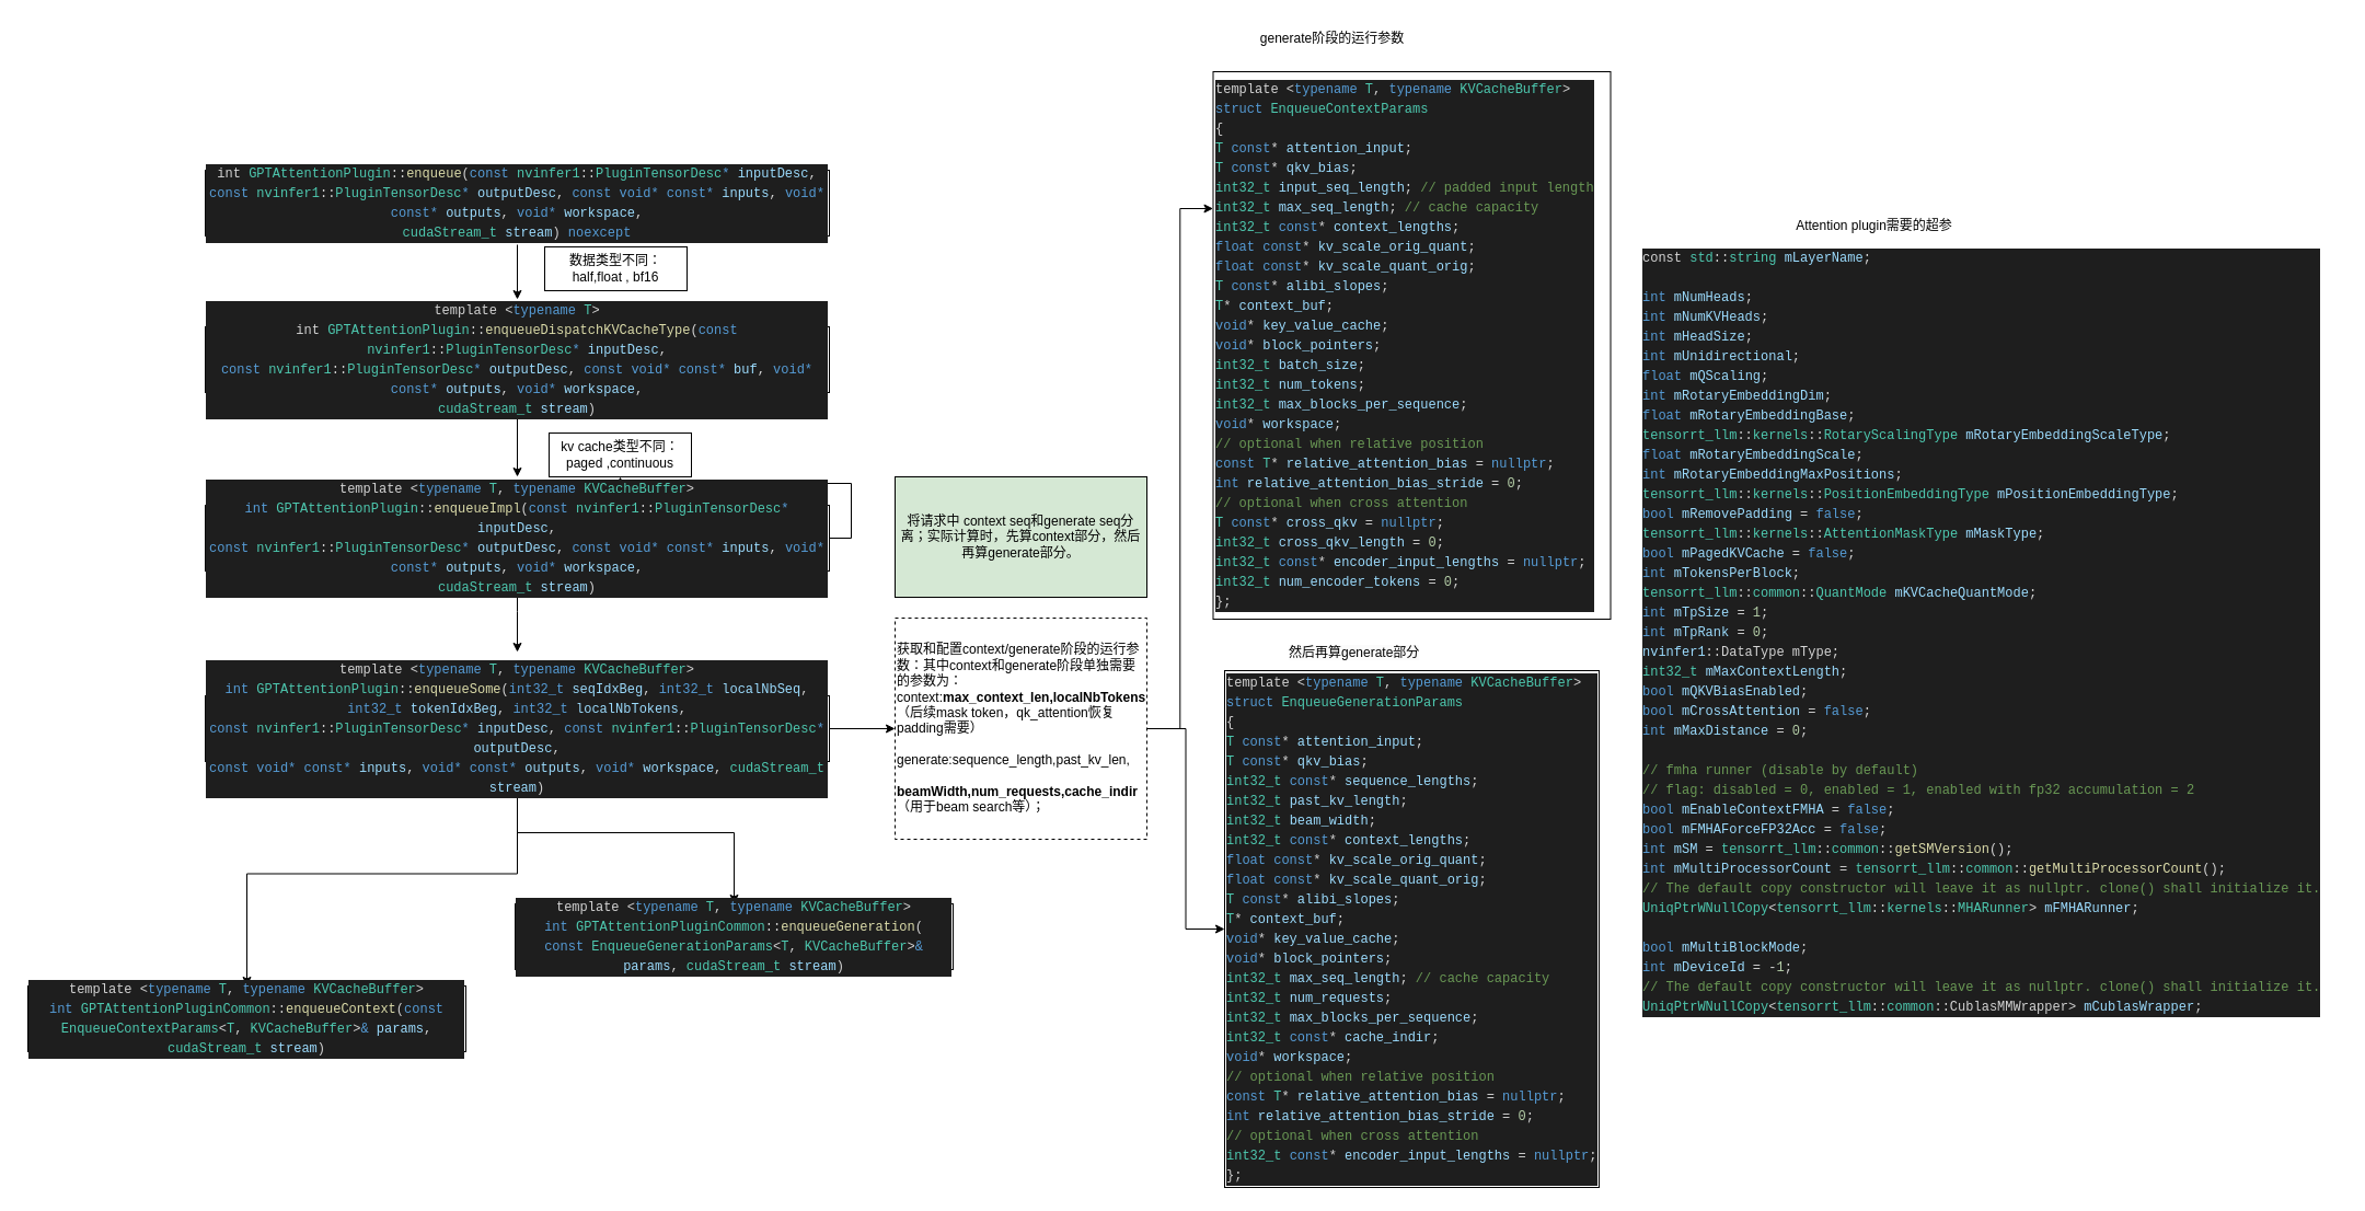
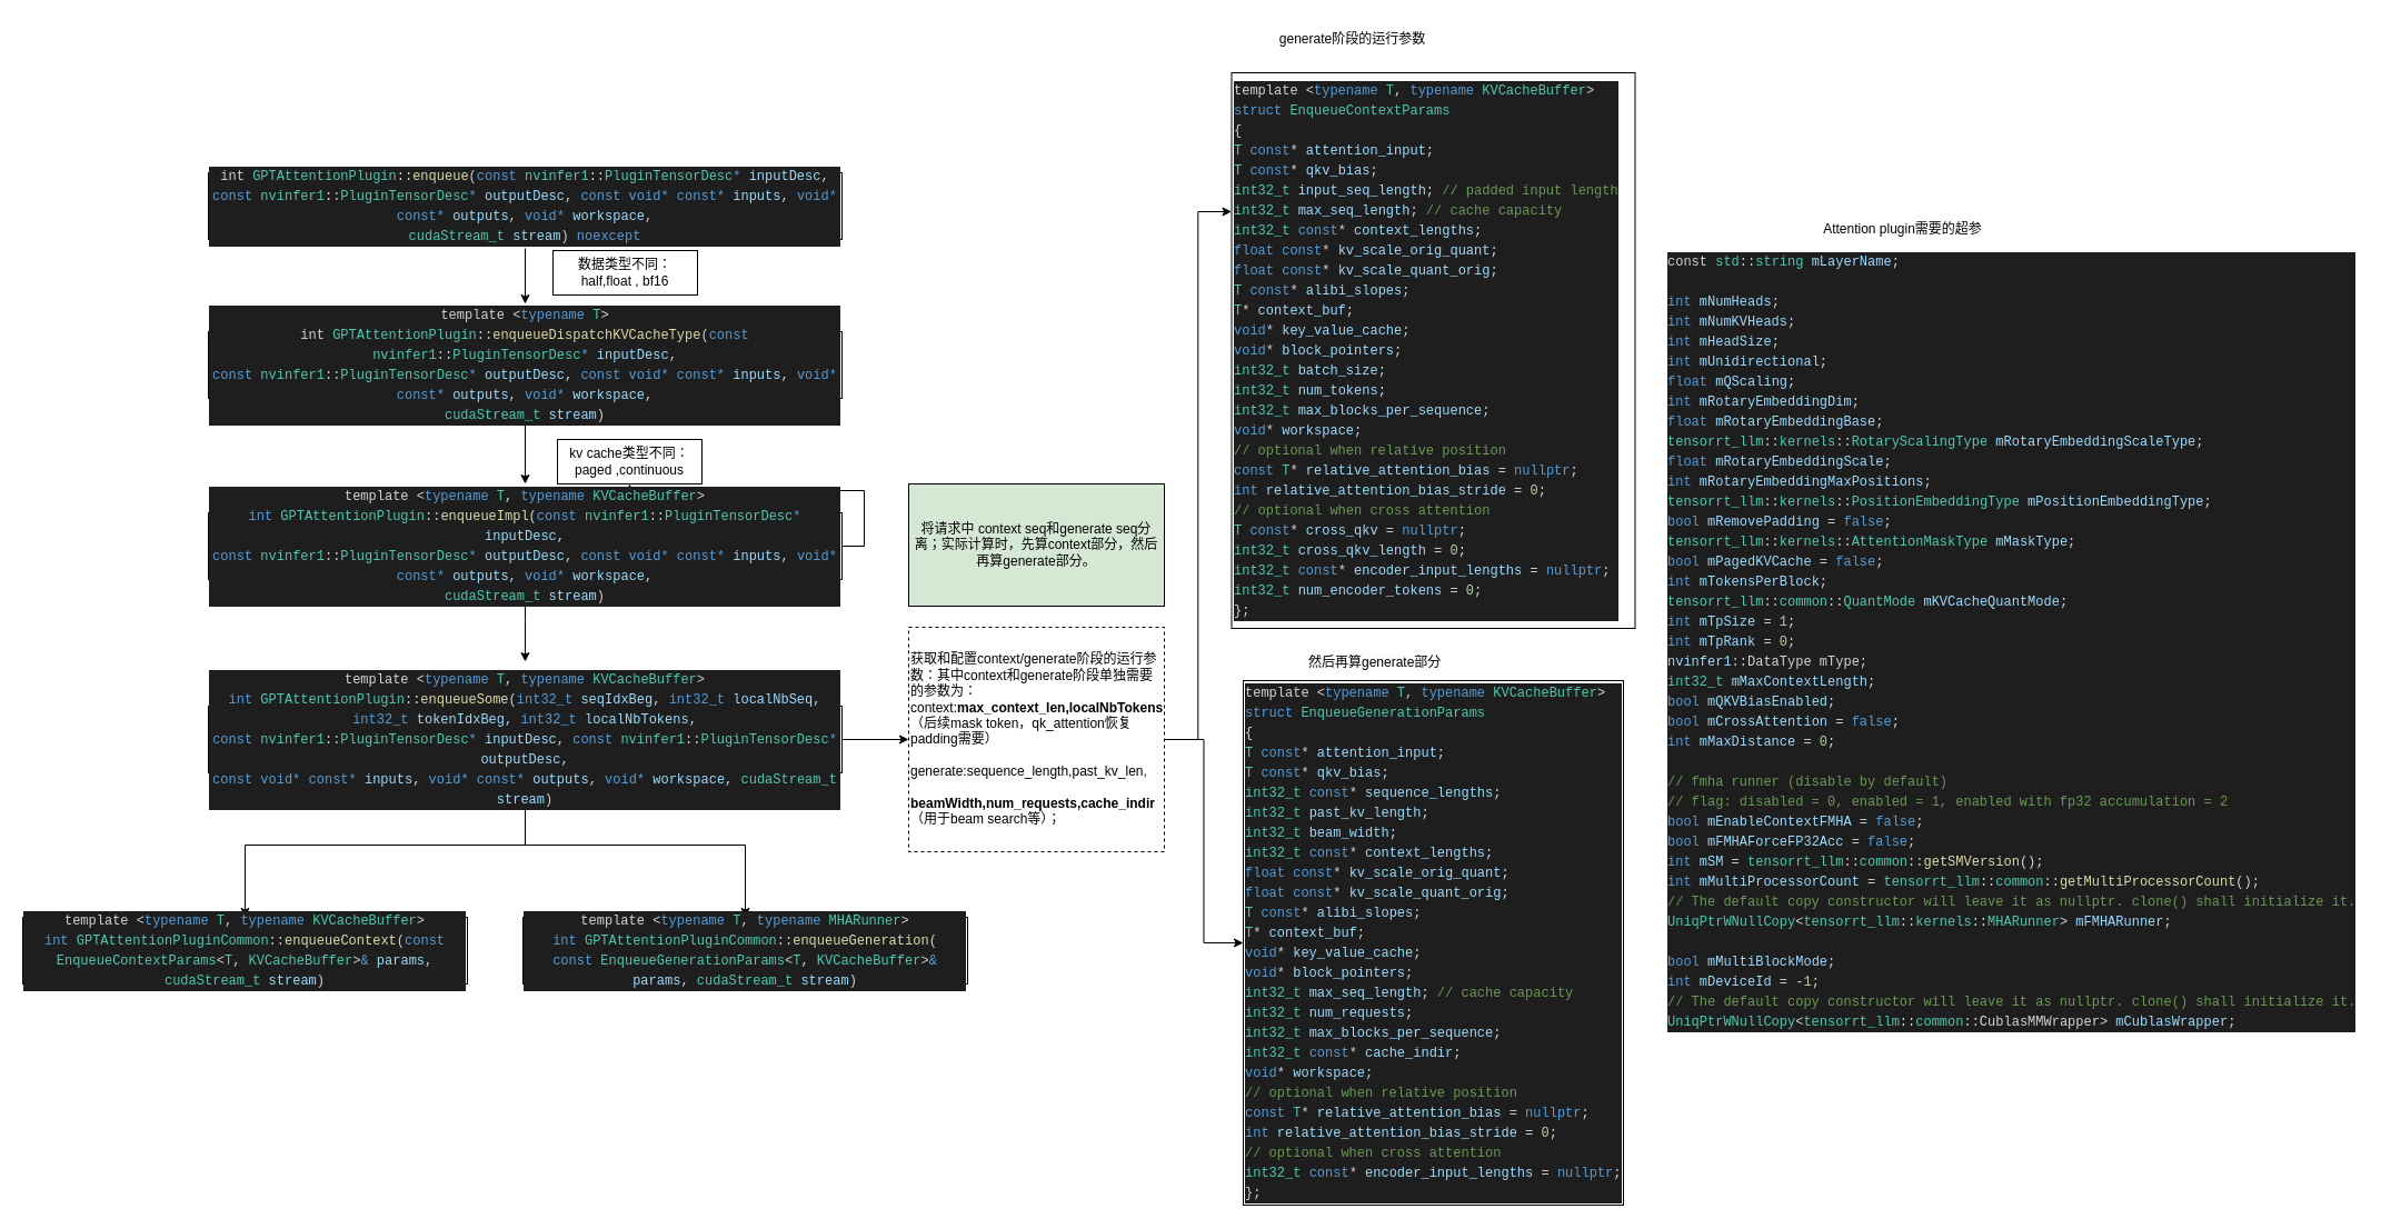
- <mxCell id="5" value="&lt;div style=&quot;color: rgb(212, 212, 212); background-color: rgb(30, 30, 30); font-family: Menlo, Monaco, &amp;quot;Courier New&amp;quot;, monospace; line-height: 18px;&quot;&gt;&lt;div style=&quot;line-height: 18px;&quot;&gt;&lt;div&gt;&lt;div style=&quot;line-height: 18px;&quot;&gt;template &amp;lt;&lt;span style=&quot;color: #569cd6;&quot;&gt;typename&lt;/span&gt; &lt;span style=&quot;color: #4ec9b0;&quot;&gt;T&lt;/span&gt;&amp;gt;&lt;/div&gt;&lt;/div&gt;&lt;div&gt;int &lt;span style=&quot;color: #4ec9b0;&quot;&gt;GPTAttentionPlugin&lt;/span&gt;::&lt;span style=&quot;color: #dcdcaa;&quot;&gt;enqueueDispatchKVCacheType&lt;/span&gt;(&lt;span style=&quot;color: #569cd6;&quot;&gt;const&lt;/span&gt; &lt;span style=&quot;color: #4ec9b0;&quot;&gt;nvinfer1&lt;/span&gt;::&lt;span style=&quot;color: #4ec9b0;&quot;&gt;PluginTensorDesc&lt;/span&gt;&lt;span style=&quot;color: #569cd6;&quot;&gt;*&lt;/span&gt; &lt;span style=&quot;color: #9cdcfe;&quot;&gt;inputDesc&lt;/span&gt;,&lt;/div&gt;&lt;div&gt;    &lt;span style=&quot;color: #569cd6;&quot;&gt;const&lt;/span&gt; &lt;span style=&quot;color: #4ec9b0;&quot;&gt;nvinfer1&lt;/span&gt;::&lt;span style=&quot;color: #4ec9b0;&quot;&gt;PluginTensorDesc&lt;/span&gt;&lt;span style=&quot;color: #569cd6;&quot;&gt;*&lt;/span&gt; &lt;span style=&quot;color: #9cdcfe;&quot;&gt;outputDesc&lt;/span&gt;, &lt;span style=&quot;color: #569cd6;&quot;&gt;const&lt;/span&gt; &lt;span style=&quot;color: #569cd6;&quot;&gt;void*&lt;/span&gt; &lt;span style=&quot;color: #569cd6;&quot;&gt;const*&lt;/span&gt; &lt;span style=&quot;color: #9cdcfe;&quot;&gt;buf&lt;/span&gt;, &lt;span style=&quot;color: #569cd6;&quot;&gt;void*&lt;/span&gt; &lt;span style=&quot;color: #569cd6;&quot;&gt;const*&lt;/span&gt; &lt;span style=&quot;color: #9cdcfe;&quot;&gt;outputs&lt;/span&gt;, &lt;span style=&quot;color: #569cd6;&quot;&gt;void*&lt;/span&gt; &lt;span style=&quot;color: #9cdcfe;&quot;&gt;workspace&lt;/span&gt;,&lt;/div&gt;&lt;div&gt;    &lt;span style=&quot;color: #4ec9b0;&quot;&gt;cudaStream_t&lt;/span&gt; &lt;span style=&quot;color: #9cdcfe;&quot;&gt;stream&lt;/span&gt;)&lt;/div&gt;&lt;/div&gt;&lt;/div&gt;" style="whiteSpace=wrap;html=1;" vertex="1" parent="1"><mxGeometry x="187" y="298" width="570" height="60" as="geometry" /></mxCell>
+ <mxCell id="5" value="&lt;div style=&quot;color: rgb(212, 212, 212); background-color: rgb(30, 30, 30); font-family: Menlo, Monaco, &amp;quot;Courier New&amp;quot;, monospace; line-height: 18px;&quot;&gt;&lt;div style=&quot;line-height: 18px;&quot;&gt;&lt;div&gt;&lt;div style=&quot;line-height: 18px;&quot;&gt;template &amp;lt;&lt;span style=&quot;color: #569cd6;&quot;&gt;typename&lt;/span&gt; &lt;span style=&quot;color: #4ec9b0;&quot;&gt;T&lt;/span&gt;&amp;gt;&lt;/div&gt;&lt;/div&gt;&lt;div&gt;int &lt;span style=&quot;color: #4ec9b0;&quot;&gt;GPTAttentionPlugin&lt;/span&gt;::&lt;span style=&quot;color: #dcdcaa;&quot;&gt;enqueueDispatchKVCacheType&lt;/span&gt;(&lt;span style=&quot;color: #569cd6;&quot;&gt;const&lt;/span&gt; &lt;span style=&quot;color: #4ec9b0;&quot;&gt;nvinfer1&lt;/span&gt;::&lt;span style=&quot;color: #4ec9b0;&quot;&gt;PluginTensorDesc&lt;/span&gt;&lt;span style=&quot;color: #569cd6;&quot;&gt;*&lt;/span&gt; &lt;span style=&quot;color: #9cdcfe;&quot;&gt;inputDesc&lt;/span&gt;,&lt;/div&gt;&lt;div&gt;    &lt;span style=&quot;color: #569cd6;&quot;&gt;const&lt;/span&gt; &lt;span style=&quot;color: #4ec9b0;&quot;&gt;nvinfer1&lt;/span&gt;::&lt;span style=&quot;color: #4ec9b0;&quot;&gt;PluginTensorDesc&lt;/span&gt;&lt;span style=&quot;color: #569cd6;&quot;&gt;*&lt;/span&gt; &lt;span style=&quot;color: #9cdcfe;&quot;&gt;outputDesc&lt;/span&gt;, &lt;span style=&quot;color: #569cd6;&quot;&gt;const&lt;/span&gt; &lt;span style=&quot;color: #569cd6;&quot;&gt;void*&lt;/span&gt; &lt;span style=&quot;color: #569cd6;&quot;&gt;const*&lt;/span&gt; &lt;span style=&quot;color: #9cdcfe;&quot;&gt;inputs&lt;/span&gt;, &lt;span style=&quot;color: #569cd6;&quot;&gt;void*&lt;/span&gt; &lt;span style=&quot;color: #569cd6;&quot;&gt;const*&lt;/span&gt; &lt;span style=&quot;color: #9cdcfe;&quot;&gt;outputs&lt;/span&gt;, &lt;span style=&quot;color: #569cd6;&quot;&gt;void*&lt;/span&gt; &lt;span style=&quot;color: #9cdcfe;&quot;&gt;workspace&lt;/span&gt;,&lt;/div&gt;&lt;div&gt;    &lt;span style=&quot;color: #4ec9b0;&quot;&gt;cudaStream_t&lt;/span&gt; &lt;span style=&quot;color: #9cdcfe;&quot;&gt;stream&lt;/span&gt;)&lt;/div&gt;&lt;/div&gt;&lt;/div&gt;" style="whiteSpace=wrap;html=1;" vertex="1" parent="1"><mxGeometry x="187" y="298" width="570" height="60" as="geometry" /></mxCell>
- <mxCell id="20" value="&lt;div style=&quot;color: rgb(212, 212, 212); background-color: rgb(30, 30, 30); font-family: Menlo, Monaco, &amp;quot;Courier New&amp;quot;, monospace; line-height: 18px;&quot;&gt;&lt;div style=&quot;line-height: 18px;&quot;&gt;&lt;div&gt;template &amp;lt;&lt;span style=&quot;color: #569cd6;&quot;&gt;typename&lt;/span&gt; &lt;span style=&quot;color: #4ec9b0;&quot;&gt;T&lt;/span&gt;, &lt;span style=&quot;color: #569cd6;&quot;&gt;typename&lt;/span&gt; &lt;span style=&quot;color: #4ec9b0;&quot;&gt;KVCacheBuffer&lt;/span&gt;&amp;gt;&lt;/div&gt;&lt;div&gt;&lt;span style=&quot;color: #569cd6;&quot;&gt;int&lt;/span&gt; &lt;span style=&quot;color: #4ec9b0;&quot;&gt;GPTAttentionPluginCommon&lt;/span&gt;::&lt;span style=&quot;color: #dcdcaa;&quot;&gt;enqueueGeneration&lt;/span&gt;(&lt;/div&gt;&lt;div&gt;    &lt;span style=&quot;color: #569cd6;&quot;&gt;const&lt;/span&gt; &lt;span style=&quot;color: #4ec9b0;&quot;&gt;EnqueueGenerationParams&lt;/span&gt;&amp;lt;&lt;span style=&quot;color: #4ec9b0;&quot;&gt;T&lt;/span&gt;, &lt;span style=&quot;color: #4ec9b0;&quot;&gt;KVCacheBuffer&lt;/span&gt;&amp;gt;&lt;span style=&quot;color: #569cd6;&quot;&gt;&amp;amp;&lt;/span&gt; &lt;span style=&quot;color: #9cdcfe;&quot;&gt;params&lt;/span&gt;, &lt;span style=&quot;color: #4ec9b0;&quot;&gt;cudaStream_t&lt;/span&gt; &lt;span style=&quot;color: #9cdcfe;&quot;&gt;stream&lt;/span&gt;)&lt;/div&gt;&lt;/div&gt;&lt;/div&gt;" style="whiteSpace=wrap;html=1;" vertex="1" parent="1"><mxGeometry x="470" y="825" width="400" height="60" as="geometry" /></mxCell>
+ <mxCell id="20" value="&lt;div style=&quot;color: rgb(212, 212, 212); background-color: rgb(30, 30, 30); font-family: Menlo, Monaco, &amp;quot;Courier New&amp;quot;, monospace; line-height: 18px;&quot;&gt;&lt;div style=&quot;line-height: 18px;&quot;&gt;&lt;div&gt;template &amp;lt;&lt;span style=&quot;color: #569cd6;&quot;&gt;typename&lt;/span&gt; &lt;span style=&quot;color: #4ec9b0;&quot;&gt;T&lt;/span&gt;, &lt;span style=&quot;color: #569cd6;&quot;&gt;typename&lt;/span&gt; &lt;span style=&quot;color: #4ec9b0;&quot;&gt;MHARunner&lt;/span&gt;&amp;gt;&lt;/div&gt;&lt;div&gt;&lt;span style=&quot;color: #569cd6;&quot;&gt;int&lt;/span&gt; &lt;span style=&quot;color: #4ec9b0;&quot;&gt;GPTAttentionPluginCommon&lt;/span&gt;::&lt;span style=&quot;color: #dcdcaa;&quot;&gt;enqueueGeneration&lt;/span&gt;(&lt;/div&gt;&lt;div&gt;    &lt;span style=&quot;color: #569cd6;&quot;&gt;const&lt;/span&gt; &lt;span style=&quot;color: #4ec9b0;&quot;&gt;EnqueueGenerationParams&lt;/span&gt;&amp;lt;&lt;span style=&quot;color: #4ec9b0;&quot;&gt;T&lt;/span&gt;, &lt;span style=&quot;color: #4ec9b0;&quot;&gt;KVCacheBuffer&lt;/span&gt;&amp;gt;&lt;span style=&quot;color: #569cd6;&quot;&gt;&amp;amp;&lt;/span&gt; &lt;span style=&quot;color: #9cdcfe;&quot;&gt;params&lt;/span&gt;, &lt;span style=&quot;color: #4ec9b0;&quot;&gt;cudaStream_t&lt;/span&gt; &lt;span style=&quot;color: #9cdcfe;&quot;&gt;stream&lt;/span&gt;)&lt;/div&gt;&lt;/div&gt;&lt;/div&gt;" style="whiteSpace=wrap;html=1;" vertex="1" parent="1"><mxGeometry x="470" y="825" width="400" height="60" as="geometry" /></mxCell>
- <mxCell id="21" value="&lt;div style=&quot;color: rgb(212, 212, 212); background-color: rgb(30, 30, 30); font-family: Menlo, Monaco, &amp;quot;Courier New&amp;quot;, monospace; line-height: 18px;&quot;&gt;&lt;div style=&quot;line-height: 18px;&quot;&gt;&lt;div style=&quot;line-height: 18px;&quot;&gt;&lt;div&gt;template &amp;lt;&lt;span style=&quot;color: #569cd6;&quot;&gt;typename&lt;/span&gt; &lt;span style=&quot;color: #4ec9b0;&quot;&gt;T&lt;/span&gt;, &lt;span style=&quot;color: #569cd6;&quot;&gt;typename&lt;/span&gt; &lt;span style=&quot;color: #4ec9b0;&quot;&gt;KVCacheBuffer&lt;/span&gt;&amp;gt;&lt;/div&gt;&lt;div&gt;&lt;span style=&quot;color: #569cd6;&quot;&gt;int&lt;/span&gt; &lt;span style=&quot;color: #4ec9b0;&quot;&gt;GPTAttentionPluginCommon&lt;/span&gt;::&lt;span style=&quot;color: #dcdcaa;&quot;&gt;enqueueContext&lt;/span&gt;(&lt;span style=&quot;color: #569cd6;&quot;&gt;const&lt;/span&gt; &lt;span style=&quot;color: #4ec9b0;&quot;&gt;EnqueueContextParams&lt;/span&gt;&amp;lt;&lt;span style=&quot;color: #4ec9b0;&quot;&gt;T&lt;/span&gt;, &lt;span style=&quot;color: #4ec9b0;&quot;&gt;KVCacheBuffer&lt;/span&gt;&amp;gt;&lt;span style=&quot;color: #569cd6;&quot;&gt;&amp;amp;&lt;/span&gt; &lt;span style=&quot;color: #9cdcfe;&quot;&gt;params&lt;/span&gt;, &lt;span style=&quot;color: #4ec9b0;&quot;&gt;cudaStream_t&lt;/span&gt; &lt;span style=&quot;color: #9cdcfe;&quot;&gt;stream&lt;/span&gt;)&lt;/div&gt;&lt;/div&gt;&lt;/div&gt;&lt;/div&gt;" style="whiteSpace=wrap;html=1;" vertex="1" parent="1"><mxGeometry x="25" y="900" width="400" height="60" as="geometry" /></mxCell>
+ <mxCell id="21" value="&lt;div style=&quot;color: rgb(212, 212, 212); background-color: rgb(30, 30, 30); font-family: Menlo, Monaco, &amp;quot;Courier New&amp;quot;, monospace; line-height: 18px;&quot;&gt;&lt;div style=&quot;line-height: 18px;&quot;&gt;&lt;div style=&quot;line-height: 18px;&quot;&gt;&lt;div&gt;template &amp;lt;&lt;span style=&quot;color: #569cd6;&quot;&gt;typename&lt;/span&gt; &lt;span style=&quot;color: #4ec9b0;&quot;&gt;T&lt;/span&gt;, &lt;span style=&quot;color: #569cd6;&quot;&gt;typename&lt;/span&gt; &lt;span style=&quot;color: #4ec9b0;&quot;&gt;KVCacheBuffer&lt;/span&gt;&amp;gt;&lt;/div&gt;&lt;div&gt;&lt;span style=&quot;color: #569cd6;&quot;&gt;int&lt;/span&gt; &lt;span style=&quot;color: #4ec9b0;&quot;&gt;GPTAttentionPluginCommon&lt;/span&gt;::&lt;span style=&quot;color: #dcdcaa;&quot;&gt;enqueueContext&lt;/span&gt;(&lt;span style=&quot;color: #569cd6;&quot;&gt;const&lt;/span&gt; &lt;span style=&quot;color: #4ec9b0;&quot;&gt;EnqueueContextParams&lt;/span&gt;&amp;lt;&lt;span style=&quot;color: #4ec9b0;&quot;&gt;T&lt;/span&gt;, &lt;span style=&quot;color: #4ec9b0;&quot;&gt;KVCacheBuffer&lt;/span&gt;&amp;gt;&lt;span style=&quot;color: #569cd6;&quot;&gt;&amp;amp;&lt;/span&gt; &lt;span style=&quot;color: #9cdcfe;&quot;&gt;params&lt;/span&gt;, &lt;span style=&quot;color: #4ec9b0;&quot;&gt;cudaStream_t&lt;/span&gt; &lt;span style=&quot;color: #9cdcfe;&quot;&gt;stream&lt;/span&gt;)&lt;/div&gt;&lt;/div&gt;&lt;/div&gt;&lt;/div&gt;" style="whiteSpace=wrap;html=1;" vertex="1" parent="1"><mxGeometry x="20" y="825" width="400" height="60" as="geometry" /></mxCell>
